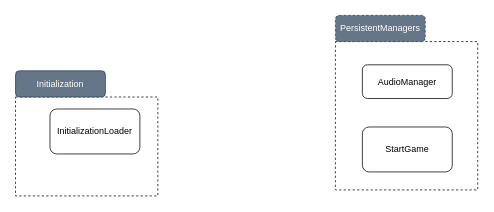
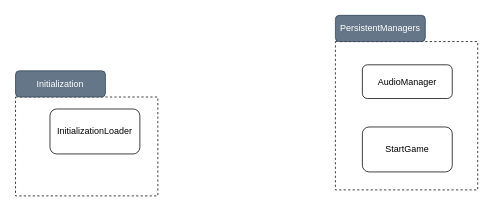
- <mxCell id="6" value="PersistentManagers" style="rounded=1;whiteSpace=wrap;html=1;fillColor=#647687;fontColor=#ffffff;strokeColor=#314354;dashed=1;" parent="2" vertex="1"><mxGeometry width="120" height="35" as="geometry" /></mxCell>
+ <mxCell id="6" value="PersistentManagers" style="rounded=1;whiteSpace=wrap;html=1;fillColor=#647687;fontColor=#ffffff;strokeColor=#314354;" parent="2" vertex="1"><mxGeometry width="120" height="35" as="geometry" /></mxCell>
